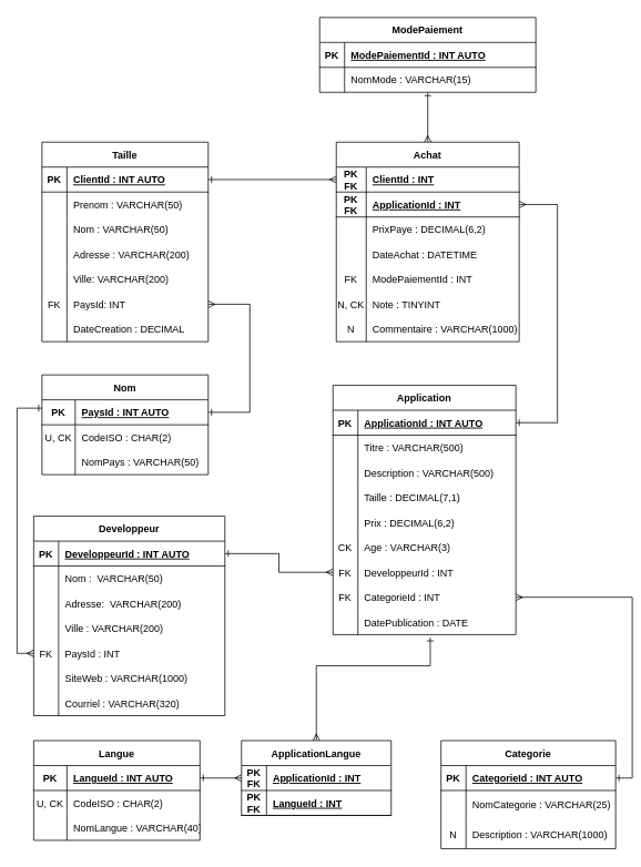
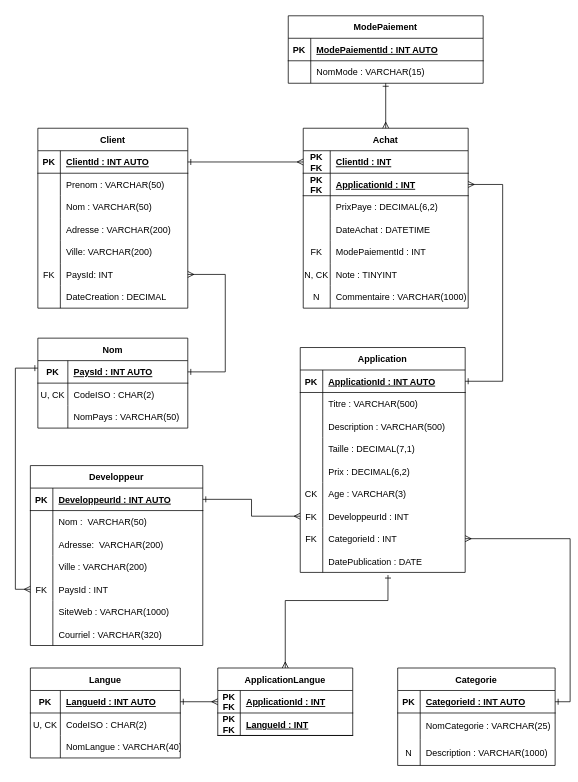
- <mxCell id="2" value="Taille" style="shape=table;startSize=30;container=1;collapsible=1;childLayout=tableLayout;fixedRows=1;rowLines=0;fontStyle=1;align=center;resizeLast=1;" parent="1" vertex="1"><mxGeometry x="50" y="170" width="200" height="240" as="geometry" /></mxCell>
+ <mxCell id="2" value="Client" style="shape=table;startSize=30;container=1;collapsible=1;childLayout=tableLayout;fixedRows=1;rowLines=0;fontStyle=1;align=center;resizeLast=1;" parent="1" vertex="1"><mxGeometry x="50" y="170" width="200" height="240" as="geometry" /></mxCell>
